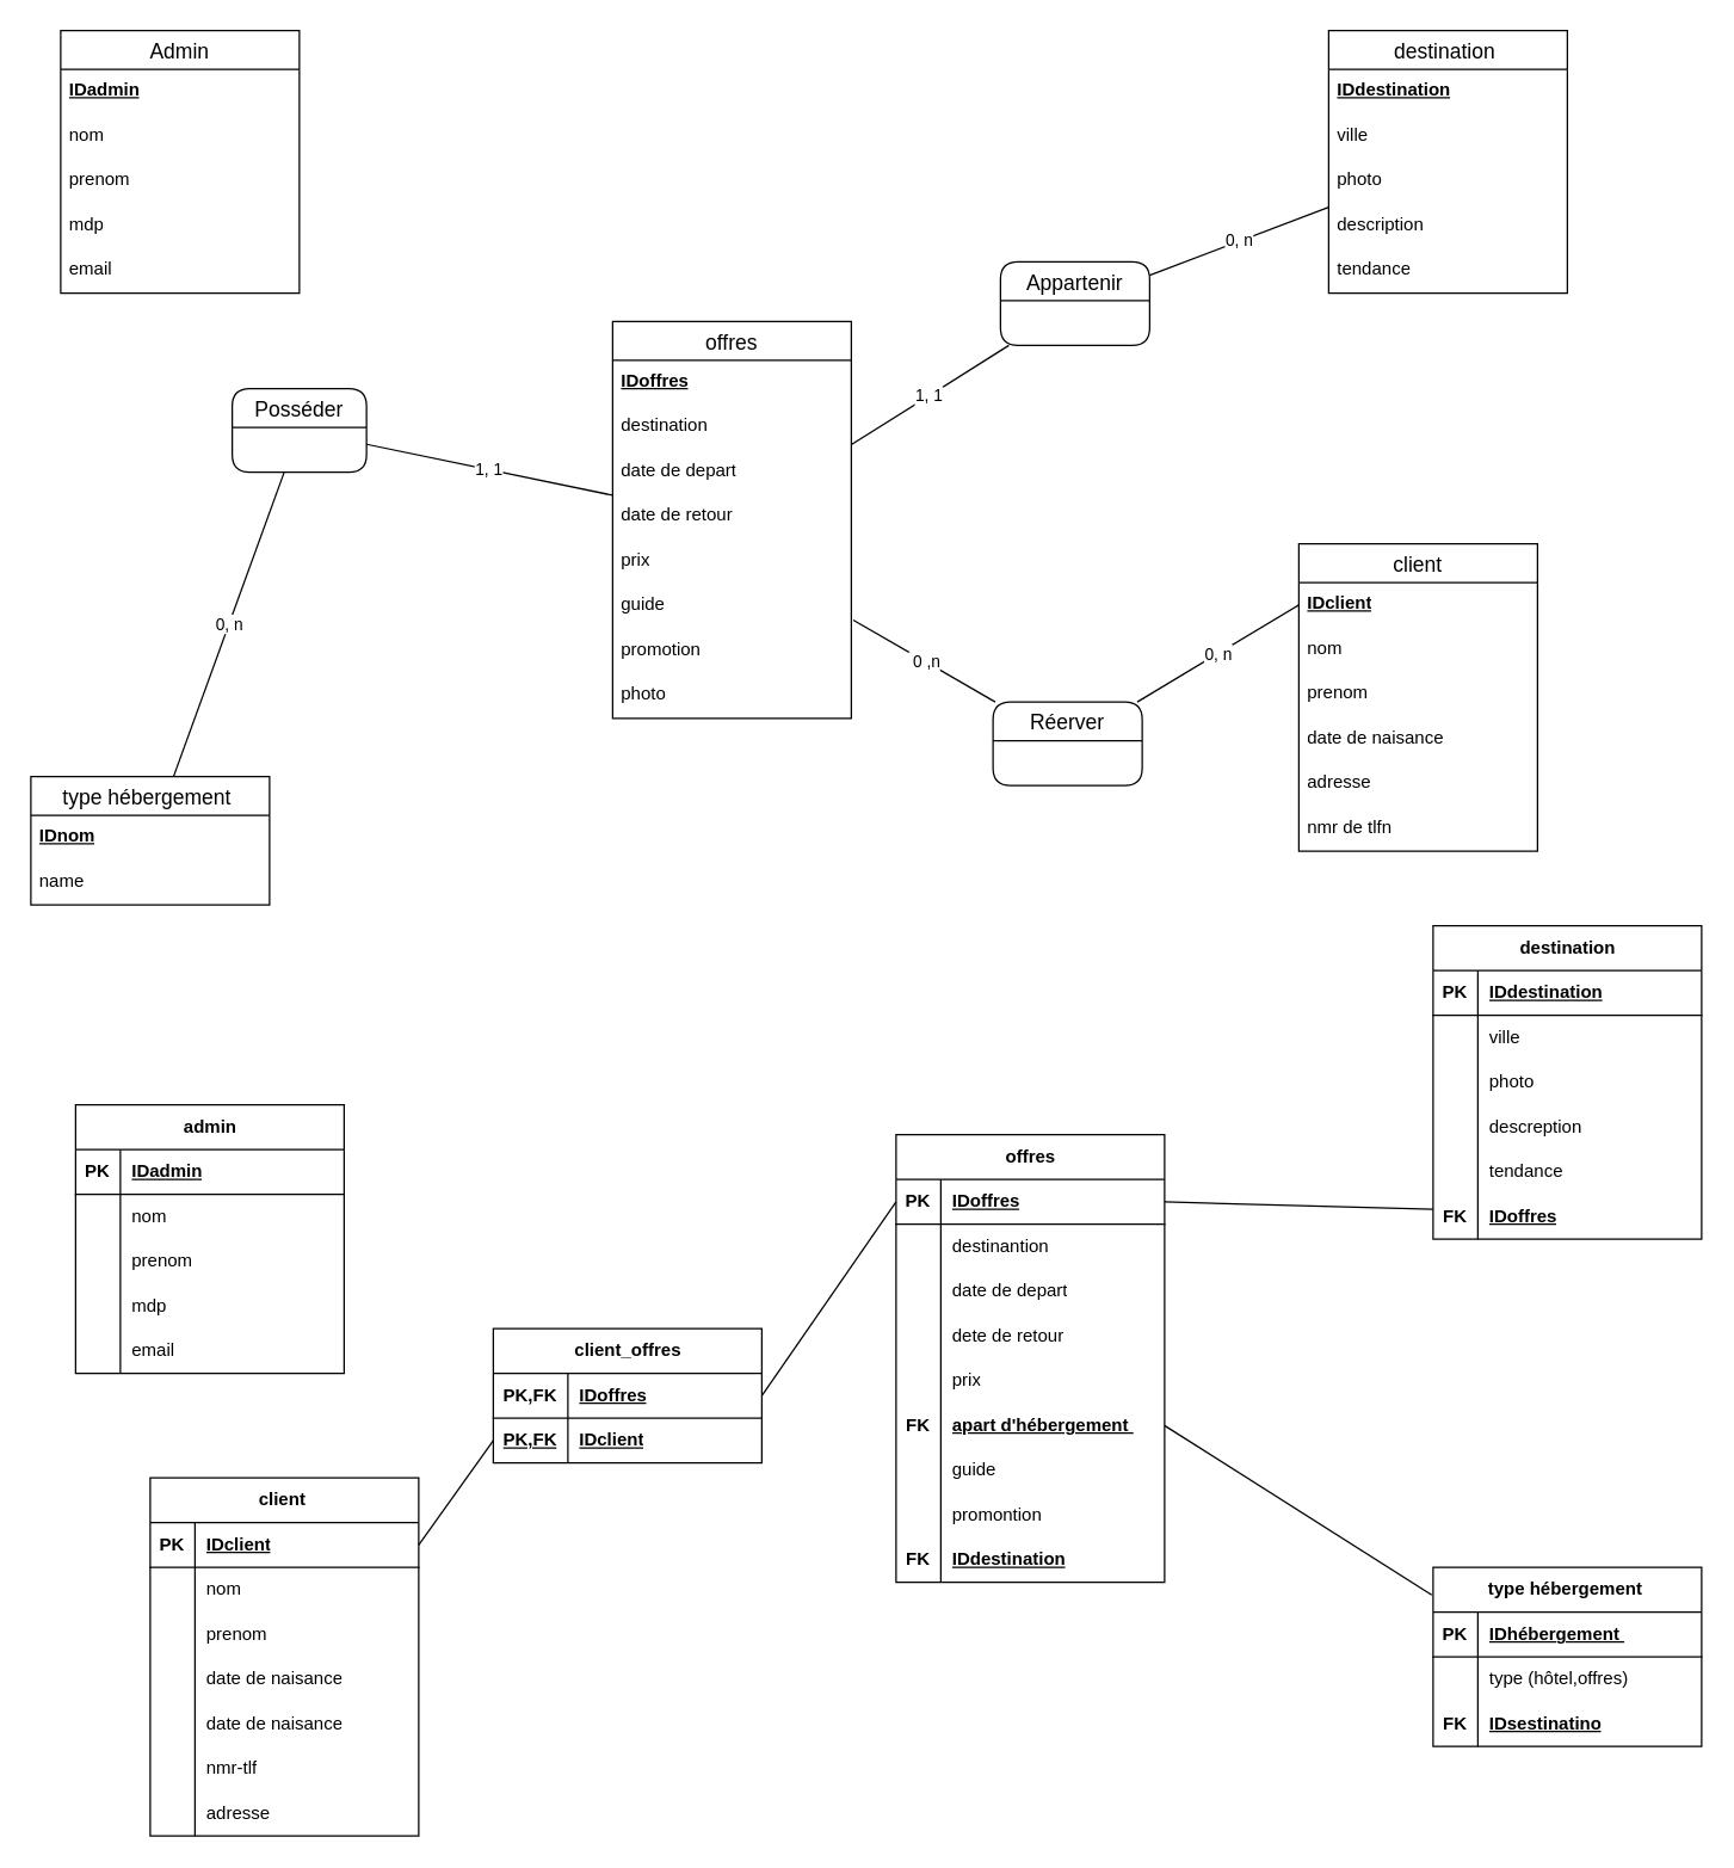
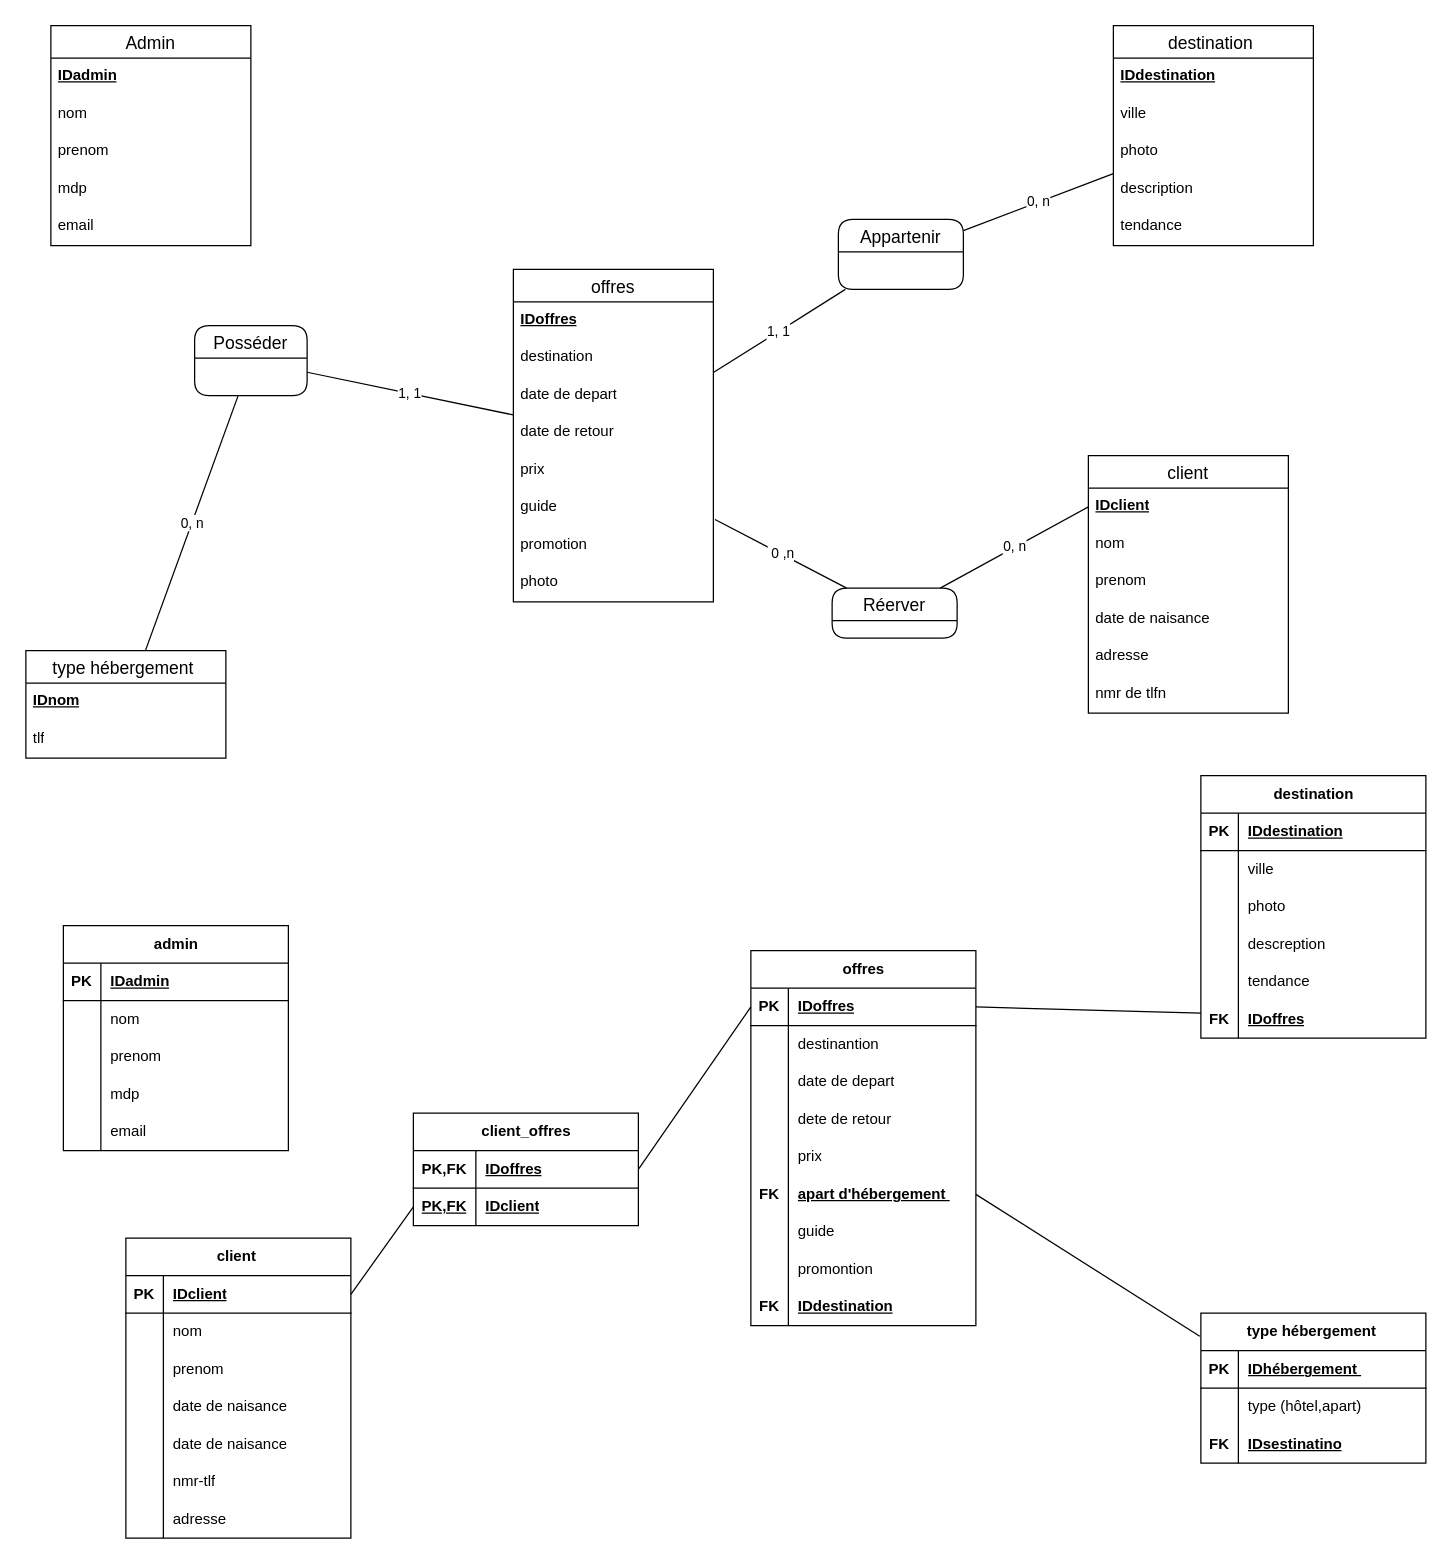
- <mxCell id="114" value="Réerver" style="swimlane;fontStyle=0;childLayout=stackLayout;horizontal=1;startSize=26;horizontalStack=0;resizeParent=1;resizeParentMax=0;resizeLast=0;collapsible=1;marginBottom=0;align=center;fontSize=14;rounded=1;" vertex="1" parent="1"><mxGeometry x="665" y="470" width="100" height="56" as="geometry" /></mxCell>
+ <mxCell id="114" value="Réerver" style="swimlane;fontStyle=0;childLayout=stackLayout;horizontal=1;startSize=26;horizontalStack=0;resizeParent=1;resizeParentMax=0;resizeLast=0;collapsible=1;marginBottom=0;align=center;fontSize=14;rounded=1;" vertex="1" parent="1"><mxGeometry x="665" y="470" width="100" height="40" as="geometry" /></mxCell>
- <mxCell id="25" value="name" style="text;strokeColor=none;fillColor=none;spacingLeft=4;spacingRight=4;overflow=hidden;rotatable=0;points=[[0,0.5],[1,0.5]];portConstraint=eastwest;fontSize=12;whiteSpace=wrap;html=1;" vertex="1" parent="23"><mxGeometry y="56" width="160" height="30" as="geometry" /></mxCell>
+ <mxCell id="25" value="tlf" style="text;strokeColor=none;fillColor=none;spacingLeft=4;spacingRight=4;overflow=hidden;rotatable=0;points=[[0,0.5],[1,0.5]];portConstraint=eastwest;fontSize=12;whiteSpace=wrap;html=1;" vertex="1" parent="23"><mxGeometry y="56" width="160" height="30" as="geometry" /></mxCell>
- <mxCell id="101" value="type (hôtel,offres)" style="shape=partialRectangle;connectable=0;fillColor=none;top=0;left=0;bottom=0;right=0;align=left;spacingLeft=6;overflow=hidden;whiteSpace=wrap;html=1;" vertex="1" parent="99"><mxGeometry x="30" width="150" height="30" as="geometry"><mxRectangle width="150" height="30" as="alternateBounds" /></mxGeometry></mxCell>
+ <mxCell id="101" value="type (hôtel,apart)" style="shape=partialRectangle;connectable=0;fillColor=none;top=0;left=0;bottom=0;right=0;align=left;spacingLeft=6;overflow=hidden;whiteSpace=wrap;html=1;" vertex="1" parent="99"><mxGeometry x="30" width="150" height="30" as="geometry"><mxRectangle width="150" height="30" as="alternateBounds" /></mxGeometry></mxCell>
